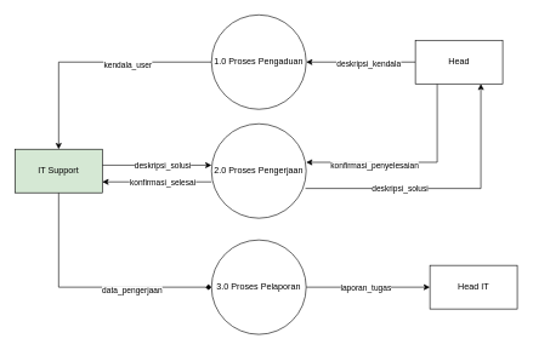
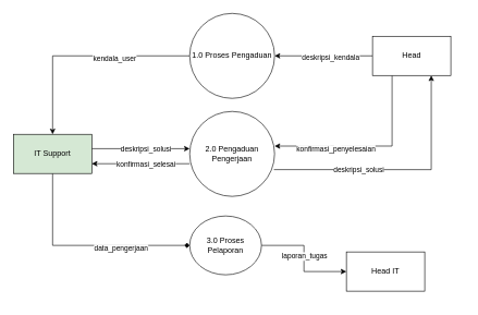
- <mxCell id="12" value="2.0 Proses Pengerjaan" style="ellipse;whiteSpace=wrap;html=1;aspect=fixed;" vertex="1" parent="1"><mxGeometry x="290" y="170" width="130" height="130" as="geometry" /></mxCell>
+ <mxCell id="12" value="2.0 Pengaduan Pengerjaan" style="ellipse;whiteSpace=wrap;html=1;aspect=fixed;" vertex="1" parent="1"><mxGeometry x="290" y="170" width="130" height="130" as="geometry" /></mxCell>
- <mxCell id="15" value="3.0 Proses Pelaporan" style="ellipse;whiteSpace=wrap;html=1;aspect=fixed;" vertex="1" parent="1"><mxGeometry x="290" y="330" width="130" height="130" as="geometry" /></mxCell>
+ <mxCell id="15" value="3.0 Proses Pelaporan" style="ellipse;whiteSpace=wrap;html=1;aspect=fixed;" vertex="1" parent="1"><mxGeometry x="290" y="330" width="110" height="90" as="geometry" /></mxCell>
- <mxCell id="22" value="Head IT" style="rounded=0;whiteSpace=wrap;html=1;" vertex="1" parent="1"><mxGeometry x="590" y="365" width="120" height="60" as="geometry" /></mxCell>
+ <mxCell id="22" value="Head IT" style="rounded=0;whiteSpace=wrap;html=1;" vertex="1" parent="1"><mxGeometry x="530" y="385" width="120" height="60" as="geometry" /></mxCell>
